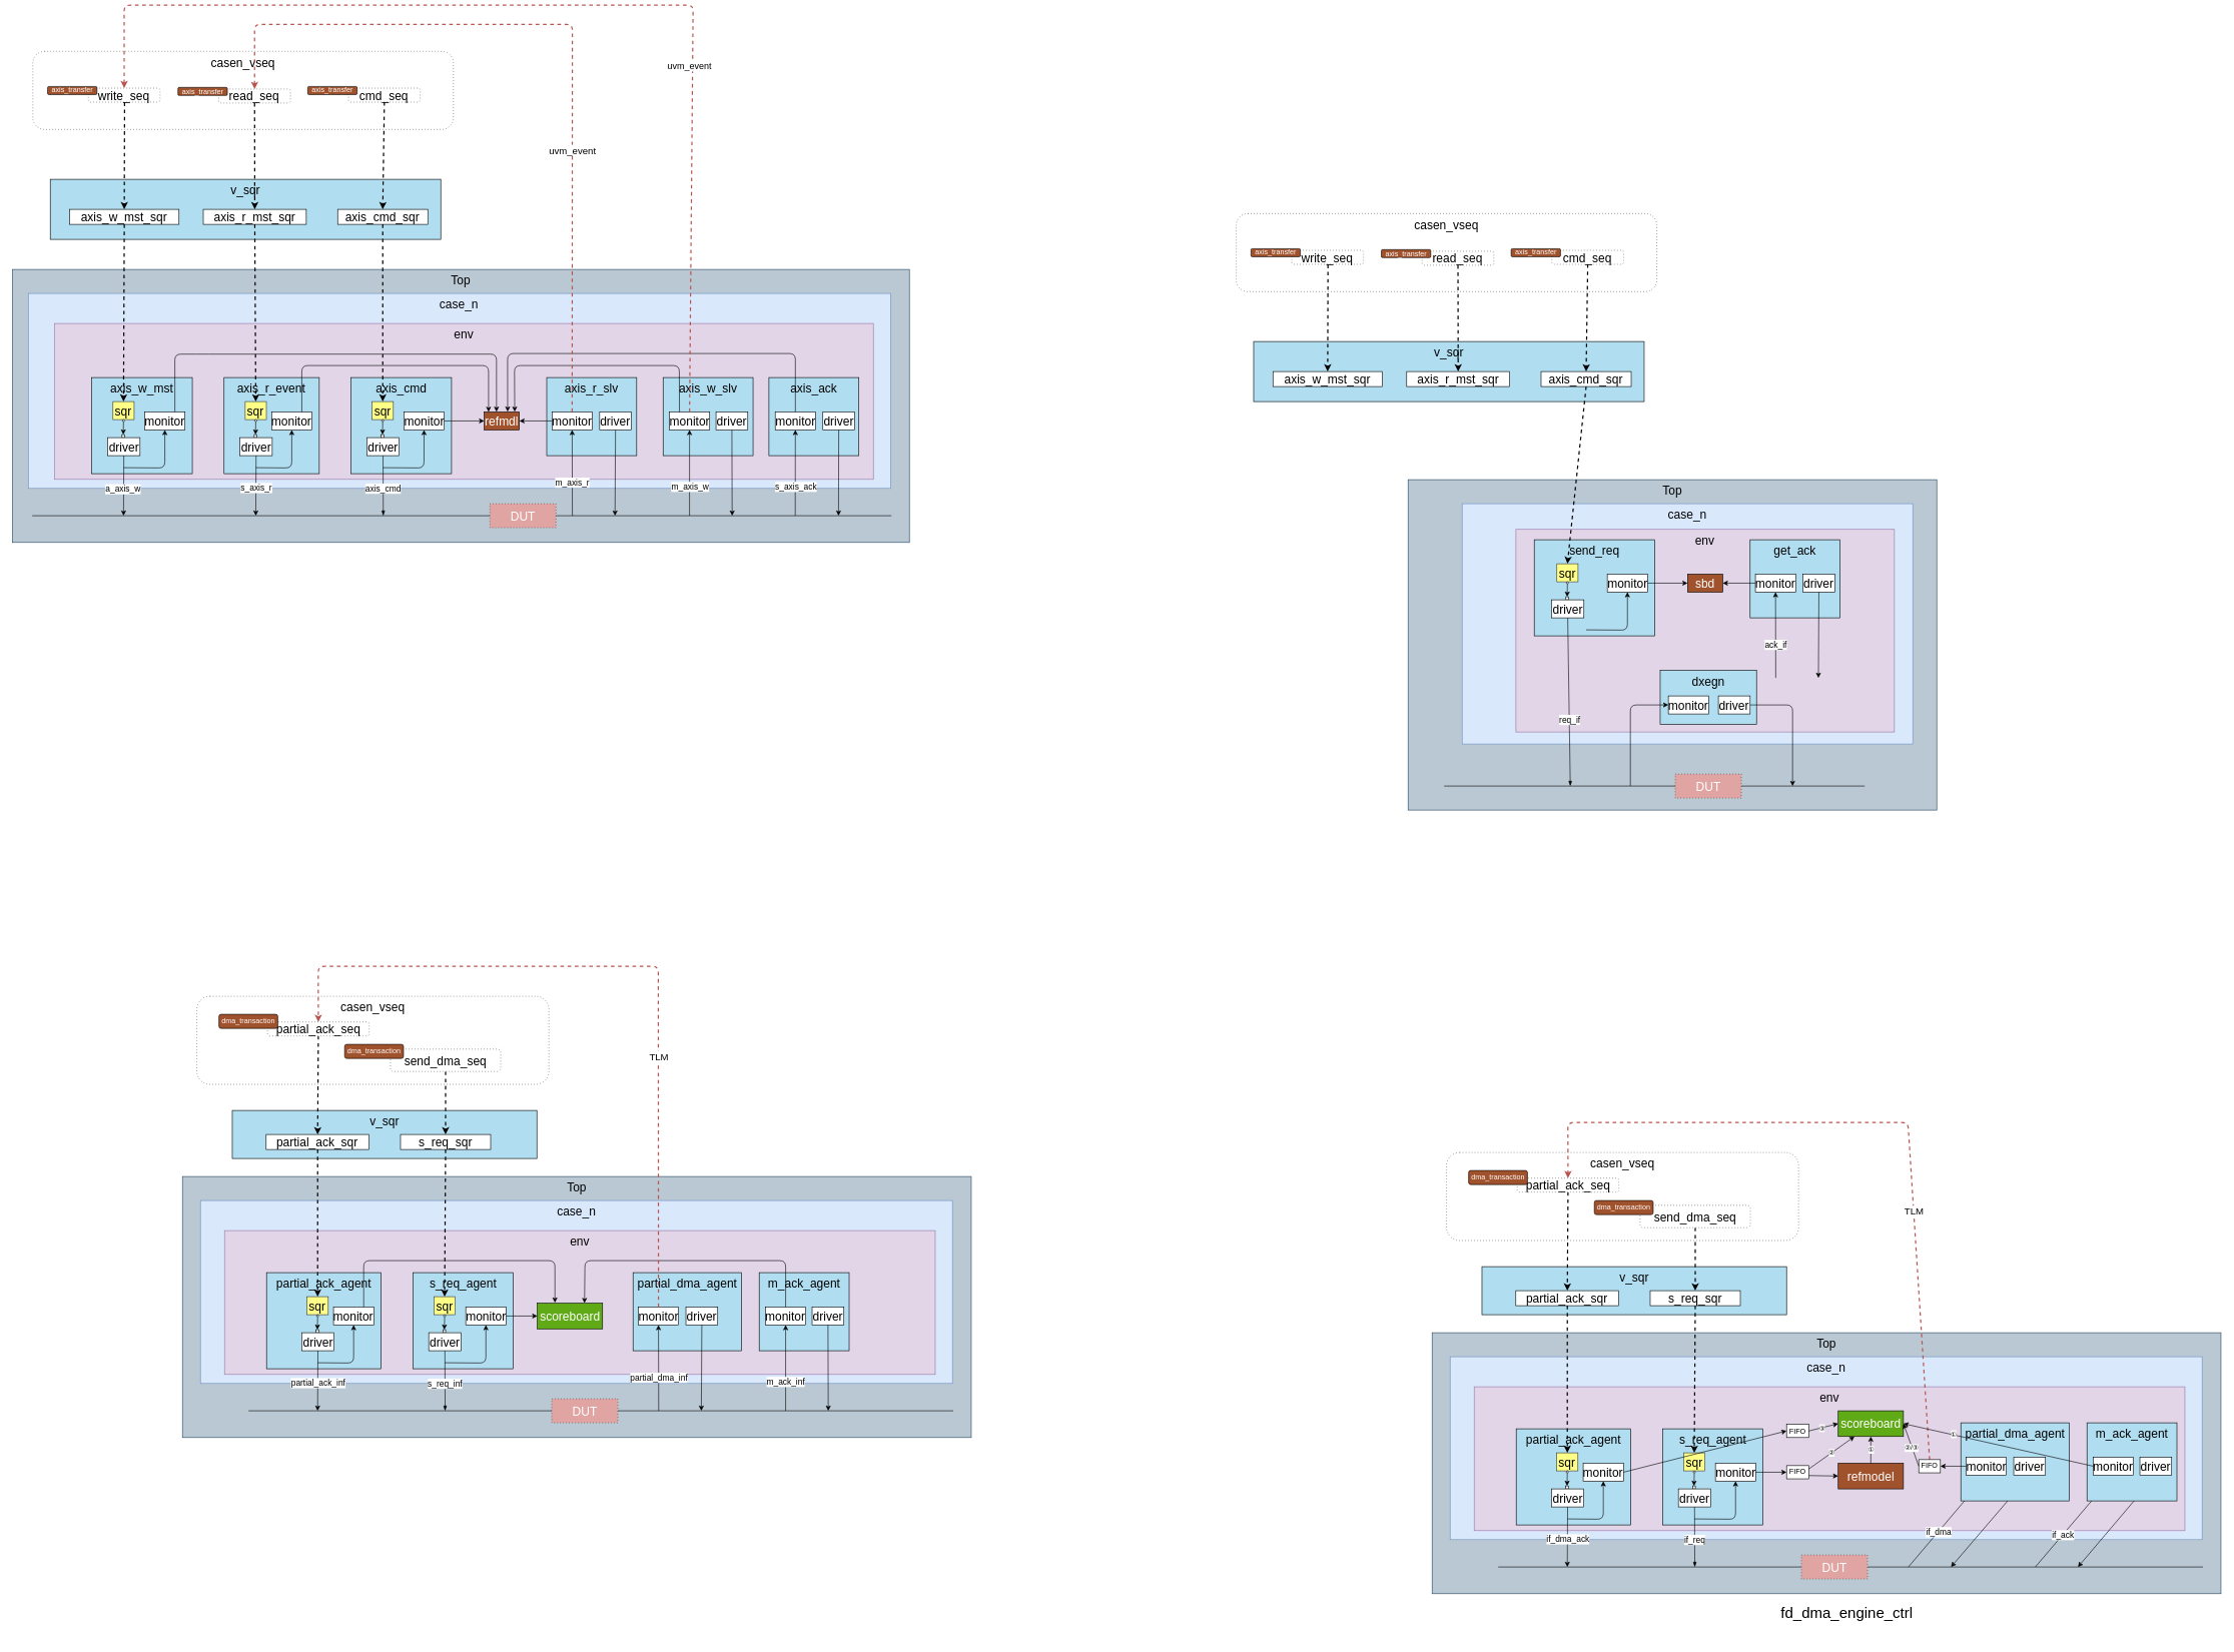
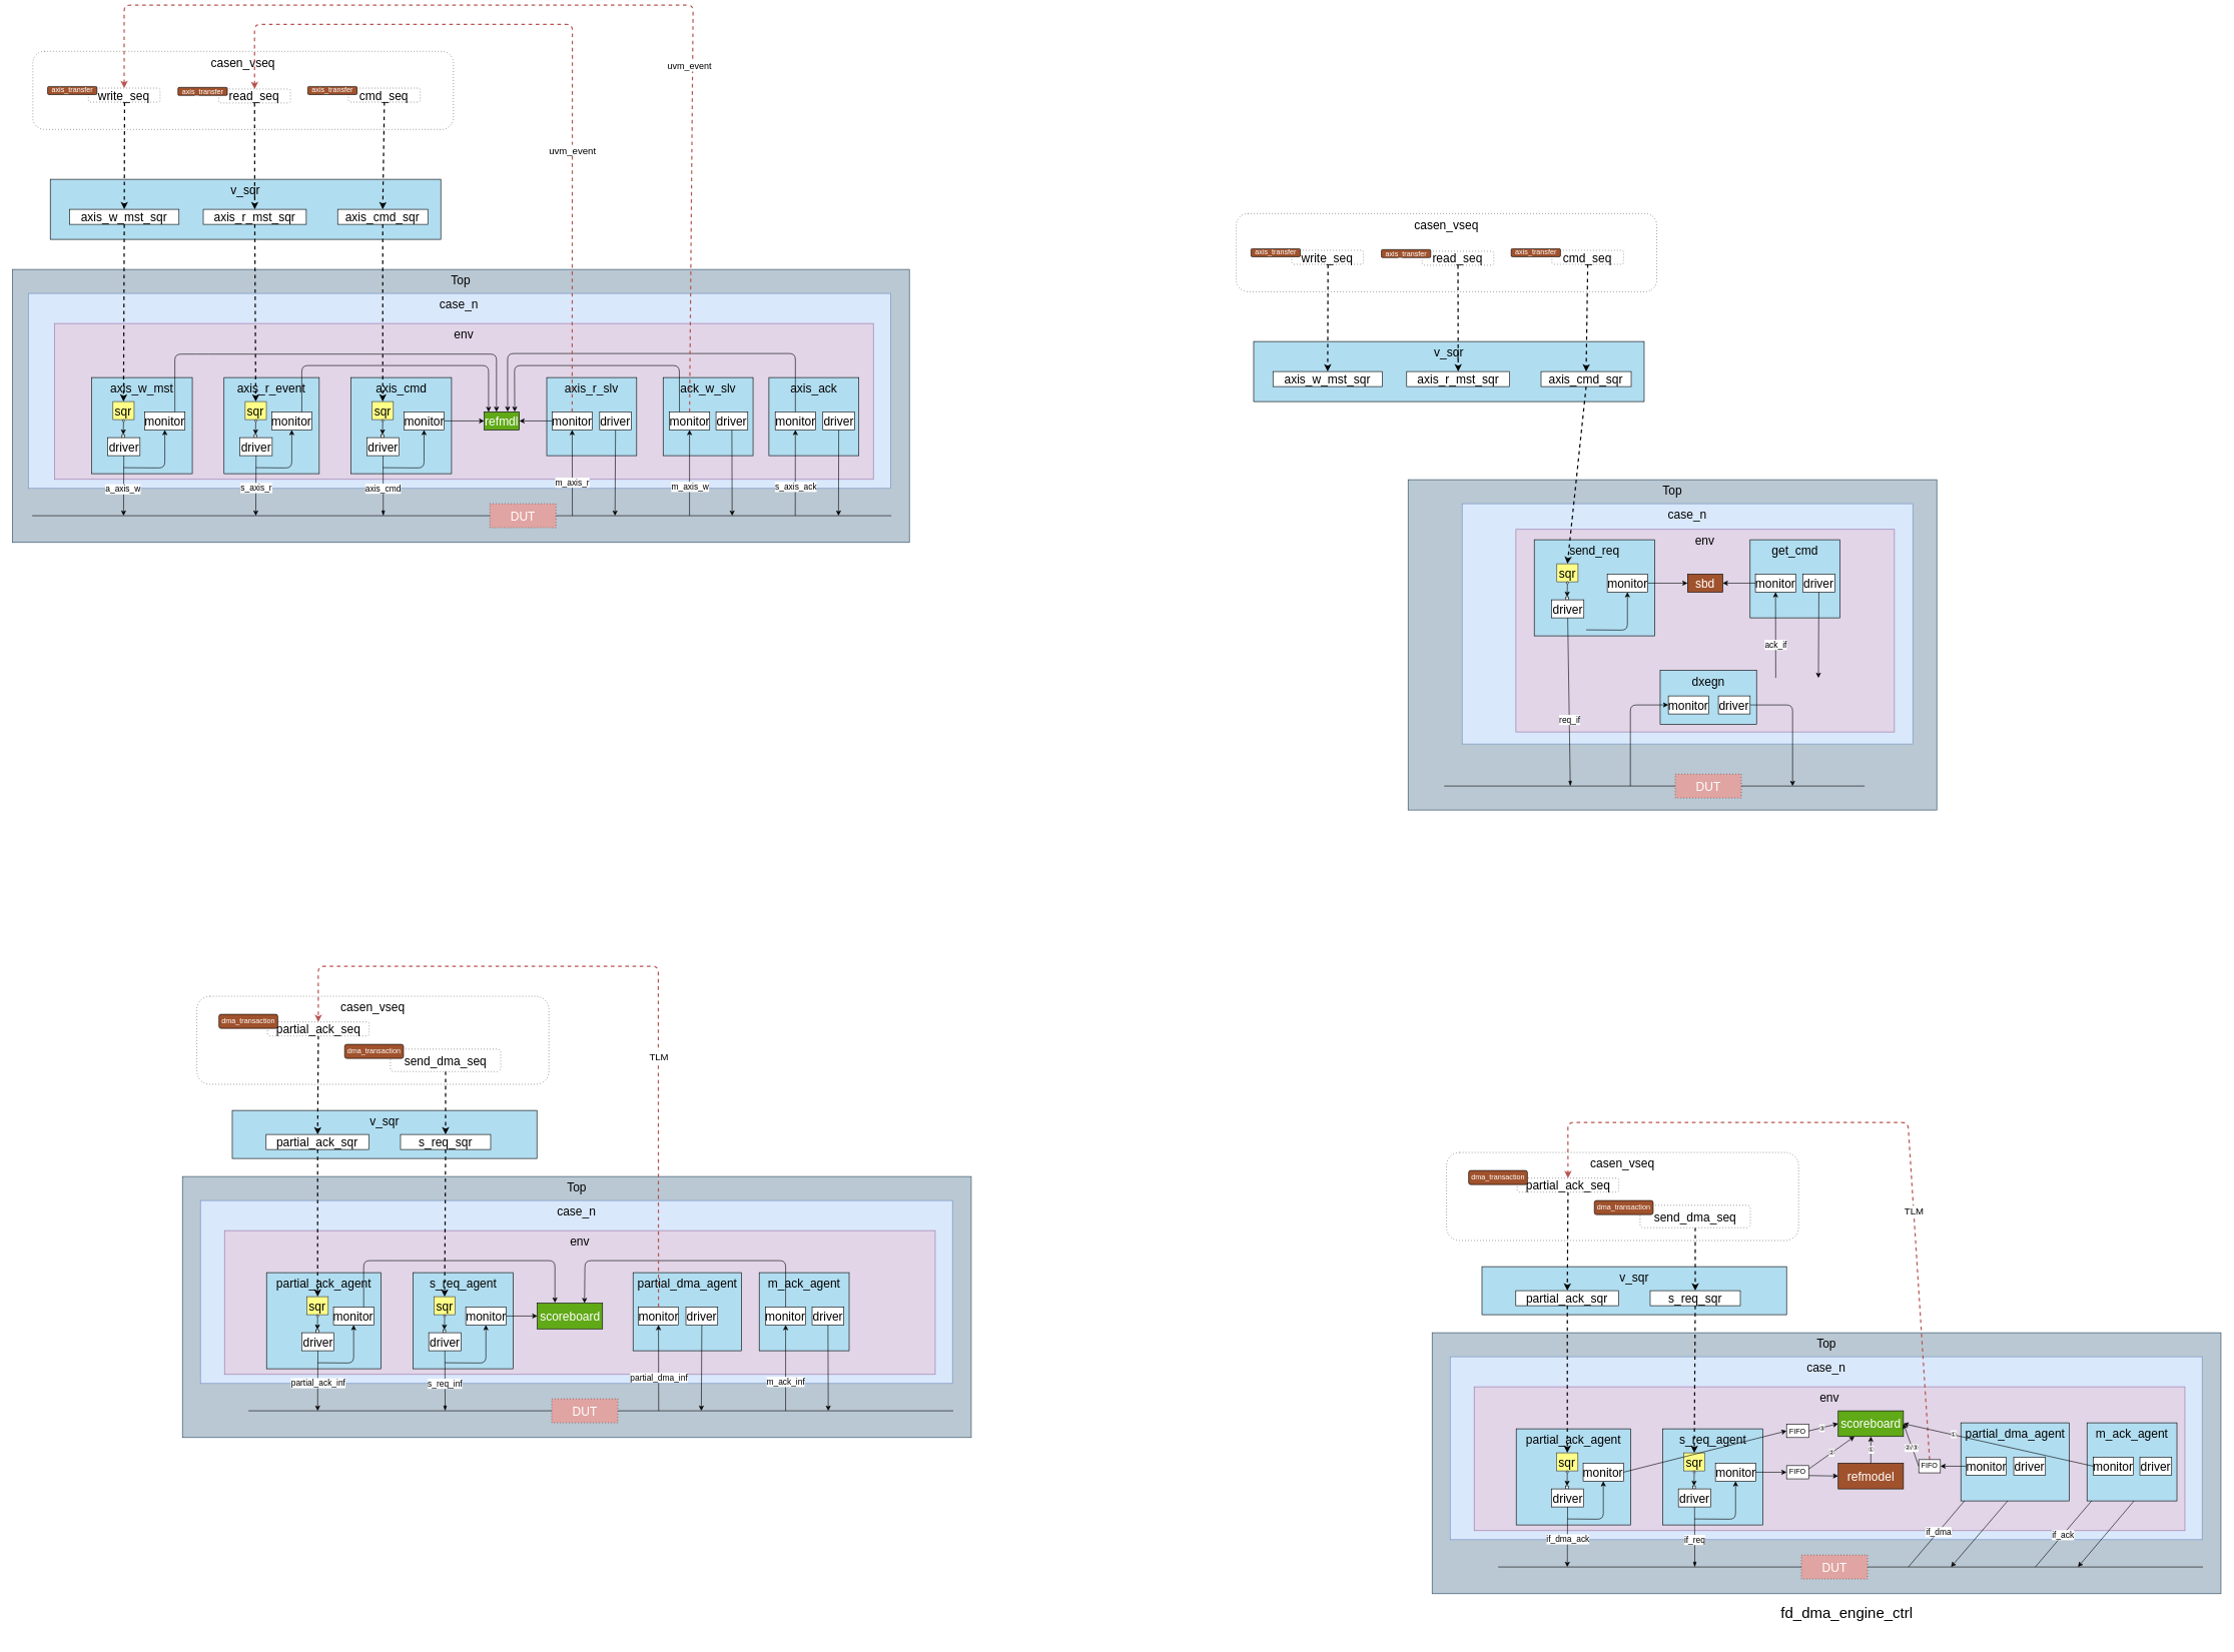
- <mxCell id="6" value="&lt;font style=&quot;font-size: 20px&quot;&gt;axis_w_slv&lt;/font&gt;" style="rounded=0;whiteSpace=wrap;html=1;fillColor=#b1ddf0;align=center;verticalAlign=top;horizontal=1;labelPosition=center;verticalLabelPosition=middle;" parent="2" vertex="1"><mxGeometry x="810.063" y="260" width="149.686" height="130" as="geometry" /></mxCell>
+ <mxCell id="6" value="&lt;font style=&quot;font-size: 20px&quot;&gt;ack_w_slv&lt;/font&gt;" style="rounded=0;whiteSpace=wrap;html=1;fillColor=#b1ddf0;align=center;verticalAlign=top;horizontal=1;labelPosition=center;verticalLabelPosition=middle;" parent="2" vertex="1"><mxGeometry x="810.063" y="260" width="149.686" height="130" as="geometry" /></mxCell>
- <mxCell id="55" value="refmdl" style="rounded=0;whiteSpace=wrap;html=1;shadow=0;glass=0;sketch=0;fillColor=#a0522d;fontSize=20;fontColor=#ffffff;" parent="54" vertex="1"><mxGeometry x="3.082" width="58.553" height="30" as="geometry" /></mxCell>
+ <mxCell id="55" value="refmdl" style="rounded=0;whiteSpace=wrap;html=1;shadow=0;glass=0;sketch=0;fillColor=#60a917;fontSize=20;fontColor=#ffffff;" parent="54" vertex="1"><mxGeometry x="3.082" width="58.553" height="30" as="geometry" /></mxCell>
- <mxCell id="110" value="&lt;font style=&quot;font-size: 20px&quot;&gt;get_ack&lt;/font&gt;" style="rounded=0;whiteSpace=wrap;html=1;fillColor=#b1ddf0;align=center;verticalAlign=top;horizontal=1;labelPosition=center;verticalLabelPosition=middle;" parent="1" vertex="1"><mxGeometry x="2912.312" y="833" width="149.686" height="130" as="geometry" /></mxCell>
+ <mxCell id="110" value="&lt;font style=&quot;font-size: 20px&quot;&gt;get_cmd&lt;/font&gt;" style="rounded=0;whiteSpace=wrap;html=1;fillColor=#b1ddf0;align=center;verticalAlign=top;horizontal=1;labelPosition=center;verticalLabelPosition=middle;" parent="1" vertex="1"><mxGeometry x="2912.312" y="833" width="149.686" height="130" as="geometry" /></mxCell>
